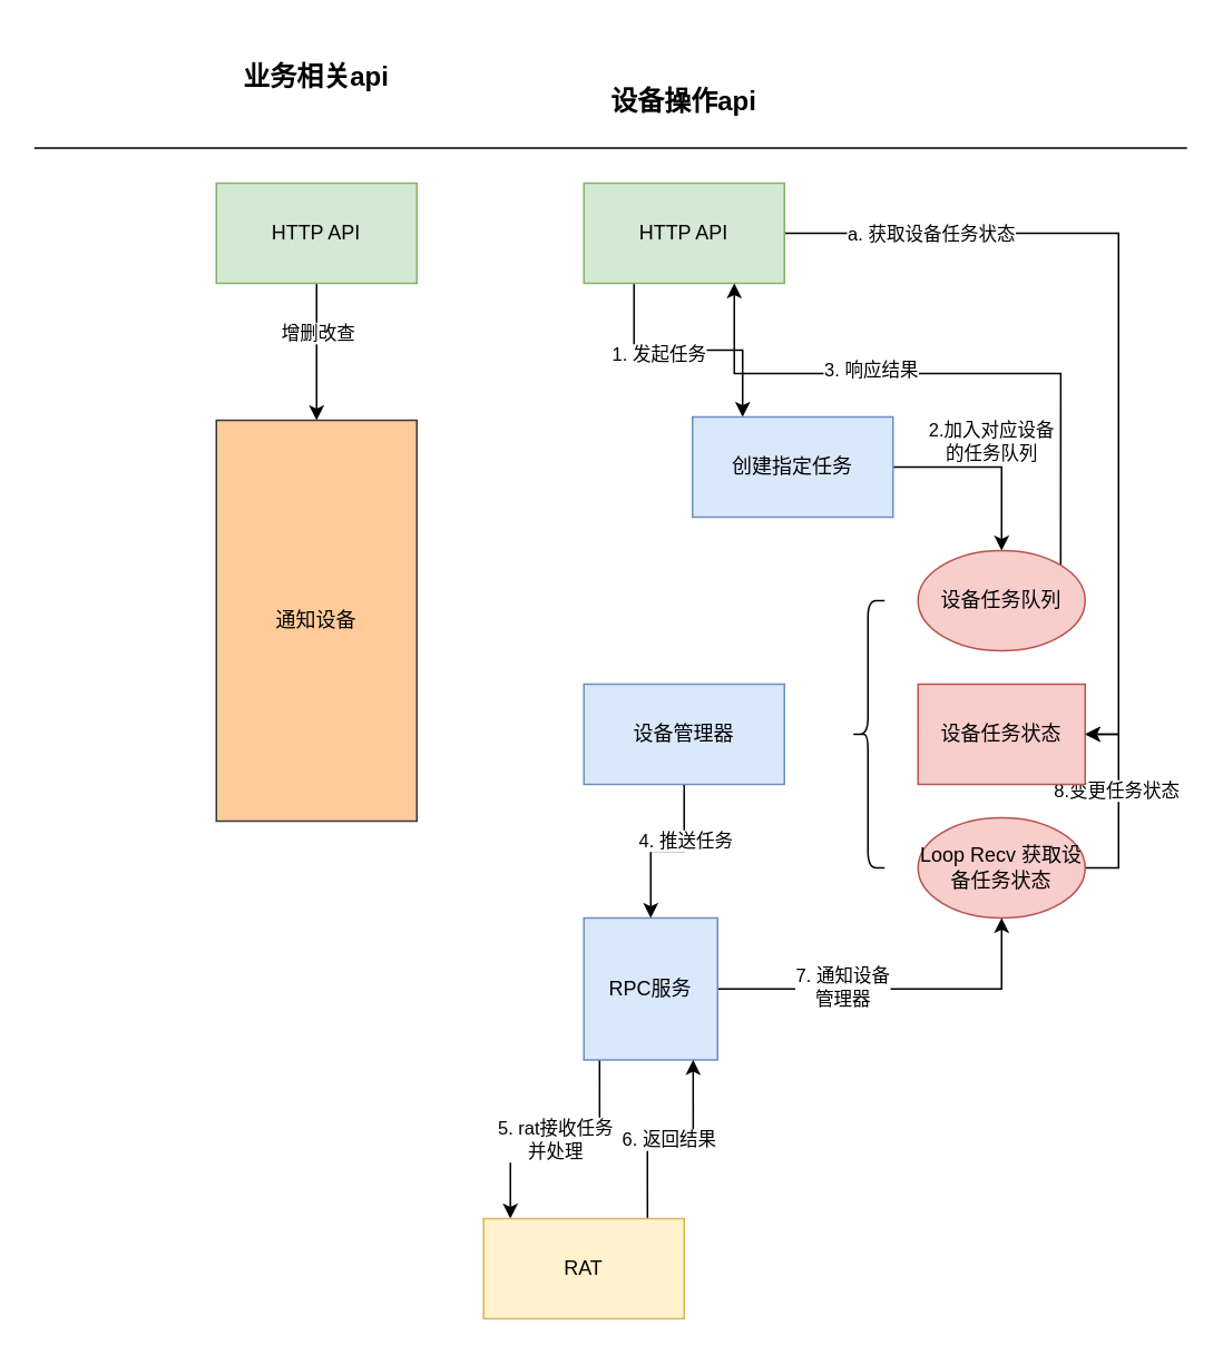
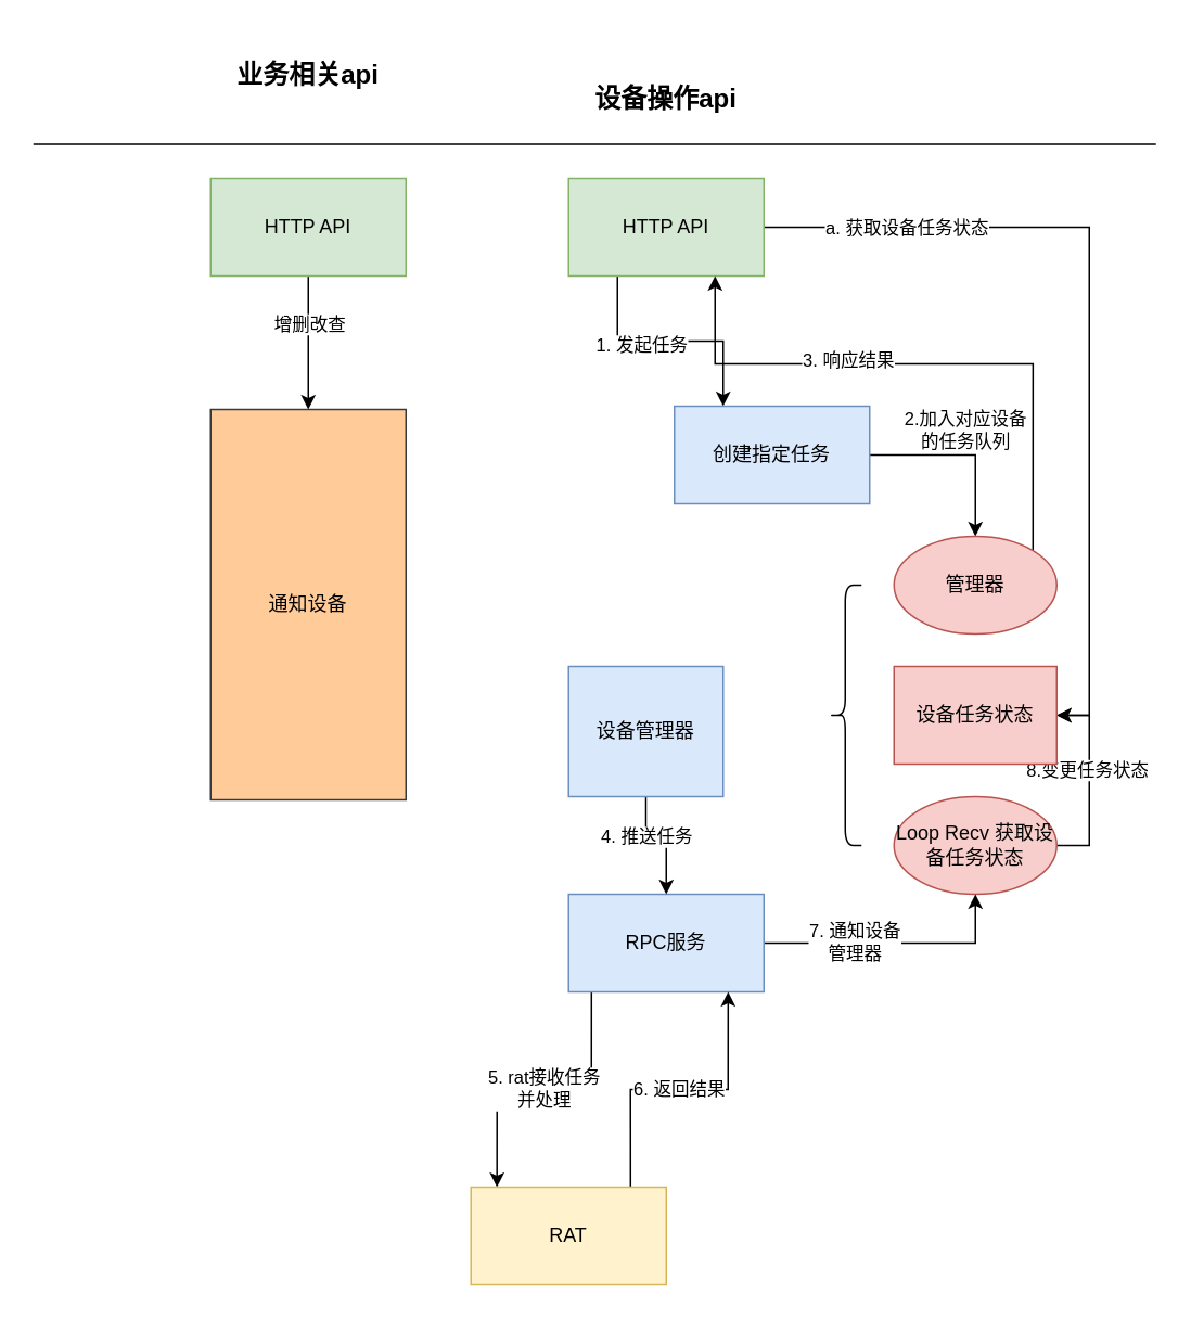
- <mxCell id="15" value="设备任务队列" style="ellipse;whiteSpace=wrap;html=1;fillColor=#f8cecc;strokeColor=#b85450;" parent="1" vertex="1"><mxGeometry x="549" y="329" width="100" height="60" as="geometry" /></mxCell>
+ <mxCell id="15" value="管理器" style="ellipse;whiteSpace=wrap;html=1;fillColor=#f8cecc;strokeColor=#b85450;" parent="1" vertex="1"><mxGeometry x="549" y="329" width="100" height="60" as="geometry" /></mxCell>
- <mxCell id="31" value="设备管理器" style="rounded=0;whiteSpace=wrap;html=1;fillColor=#dae8fc;strokeColor=#6c8ebf;" parent="1" vertex="1"><mxGeometry x="349" y="409" width="120" height="60" as="geometry" /></mxCell>
+ <mxCell id="31" value="设备管理器" style="rounded=0;whiteSpace=wrap;html=1;fillColor=#dae8fc;strokeColor=#6c8ebf;" parent="1" vertex="1"><mxGeometry x="349" y="409" width="95" height="80" as="geometry" /></mxCell>
- <mxCell id="22" value="RPC服务" style="rounded=0;whiteSpace=wrap;html=1;fillColor=#dae8fc;strokeColor=#6c8ebf;" parent="1" vertex="1"><mxGeometry x="349" y="549" width="80" height="85" as="geometry" /></mxCell>
+ <mxCell id="22" value="RPC服务" style="rounded=0;whiteSpace=wrap;html=1;fillColor=#dae8fc;strokeColor=#6c8ebf;" parent="1" vertex="1"><mxGeometry x="349" y="549" width="120" height="60" as="geometry" /></mxCell>
